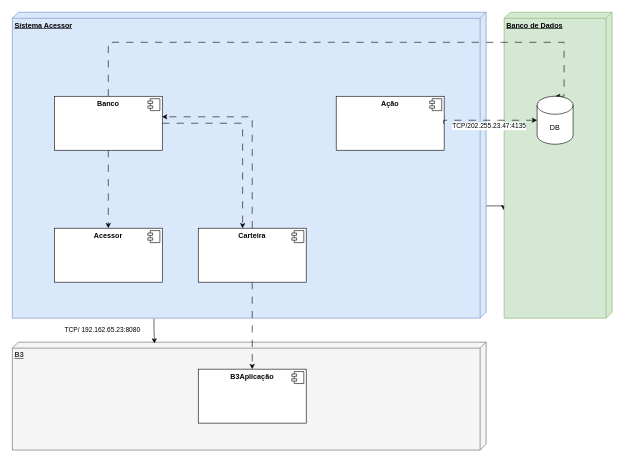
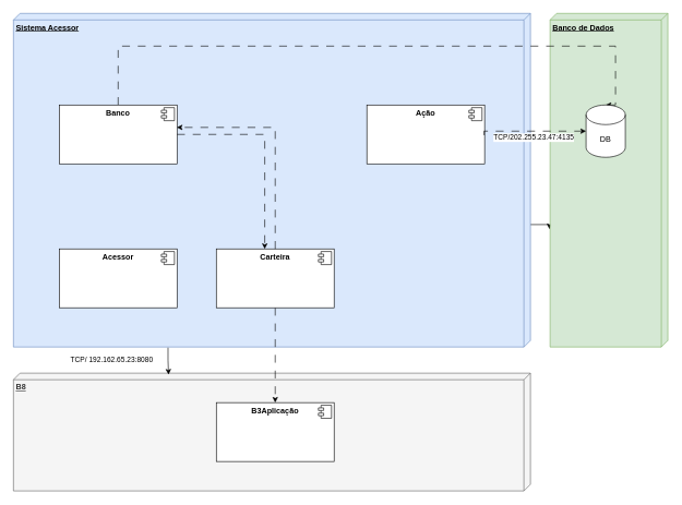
- <mxCell id="9" style="edgeStyle=orthogonalEdgeStyle;rounded=0;orthogonalLoop=1;jettySize=auto;html=1;entryX=0.5;entryY=0;entryDx=0;entryDy=0;dashed=1;dashPattern=12 12;" edge="1" parent="1" source="11" target="19"><mxGeometry relative="1" as="geometry" /></mxCell>
- <mxCell id="4" value="B3" style="verticalAlign=top;align=left;spacingTop=8;spacingLeft=2;spacingRight=12;shape=cube;size=10;direction=south;fontStyle=5;html=1;whiteSpace=wrap;fillColor=#f5f5f5;fontColor=#333333;strokeColor=#666666;" vertex="1" parent="1"><mxGeometry x="20" y="570" width="790" height="180" as="geometry" /></mxCell>
+ <mxCell id="4" value="B8" style="verticalAlign=top;align=left;spacingTop=8;spacingLeft=2;spacingRight=12;shape=cube;size=10;direction=south;fontStyle=5;html=1;whiteSpace=wrap;fillColor=#f5f5f5;fontColor=#333333;strokeColor=#666666;" vertex="1" parent="1"><mxGeometry x="20" y="570" width="790" height="180" as="geometry" /></mxCell>
